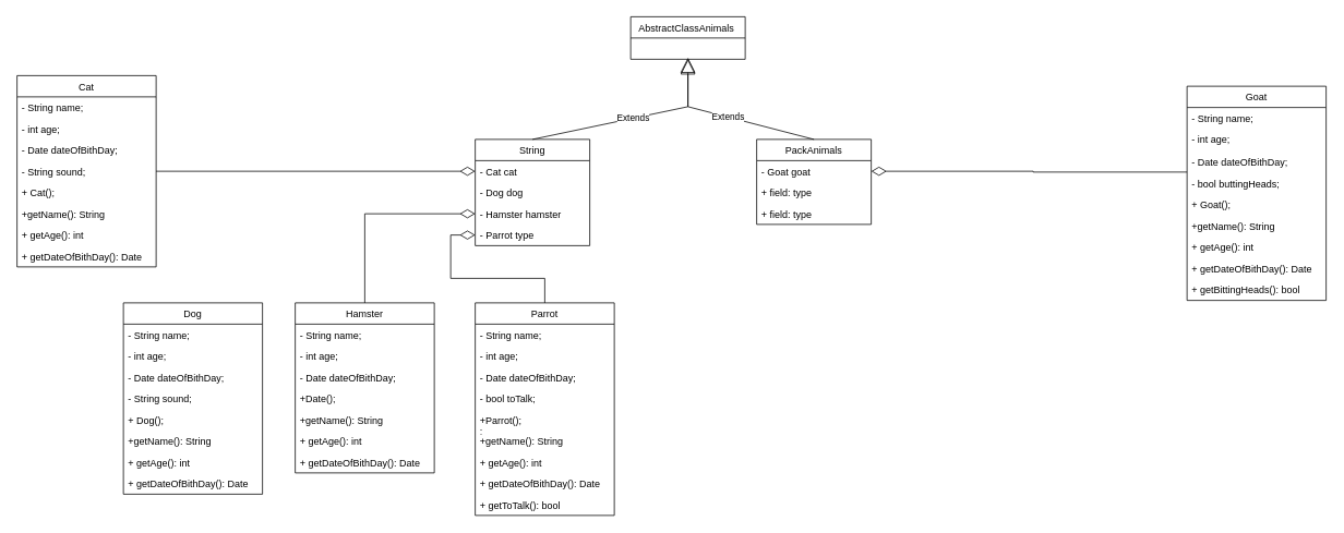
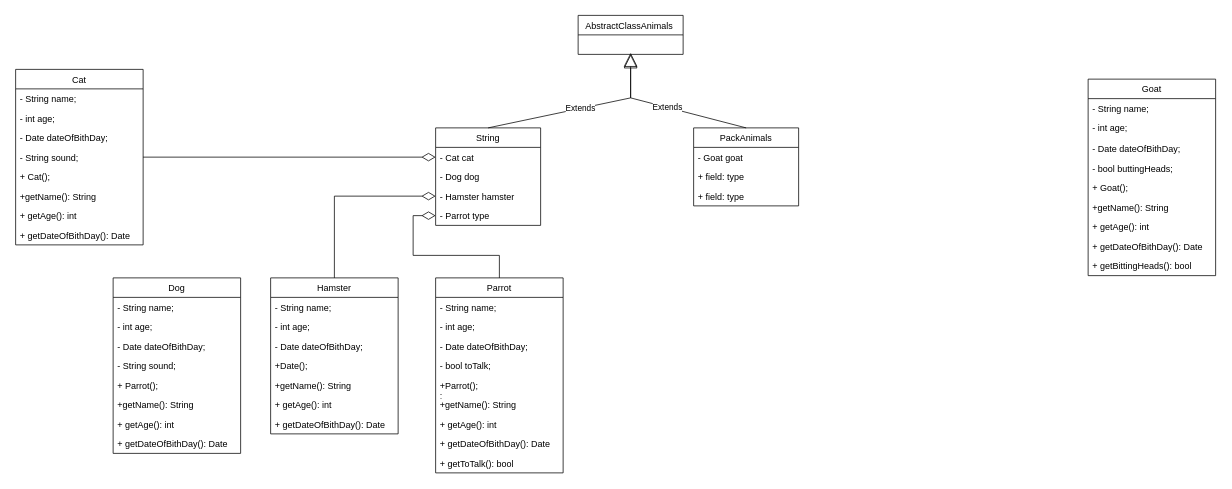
- <mxCell id="53" style="edgeStyle=orthogonalEdgeStyle;rounded=0;orthogonalLoop=1;jettySize=auto;html=1;entryX=1;entryY=0.5;entryDx=0;entryDy=0;endArrow=diamondThin;endFill=0;endSize=16;" edge="1" parent="1" source="54" target="9"><mxGeometry relative="1" as="geometry"><Array as="points"><mxPoint x="1262" y="210" /></Array></mxGeometry></mxCell>
- <mxCell id="29" value="+ Dog();" style="text;strokeColor=none;fillColor=none;align=left;verticalAlign=top;spacingLeft=4;spacingRight=4;overflow=hidden;rotatable=0;points=[[0,0.5],[1,0.5]];portConstraint=eastwest;" vertex="1" parent="24"><mxGeometry y="130" width="170" height="26" as="geometry" /></mxCell>
+ <mxCell id="29" value="+ Parrot();" style="text;strokeColor=none;fillColor=none;align=left;verticalAlign=top;spacingLeft=4;spacingRight=4;overflow=hidden;rotatable=0;points=[[0,0.5],[1,0.5]];portConstraint=eastwest;" vertex="1" parent="24"><mxGeometry y="130" width="170" height="26" as="geometry" /></mxCell>
